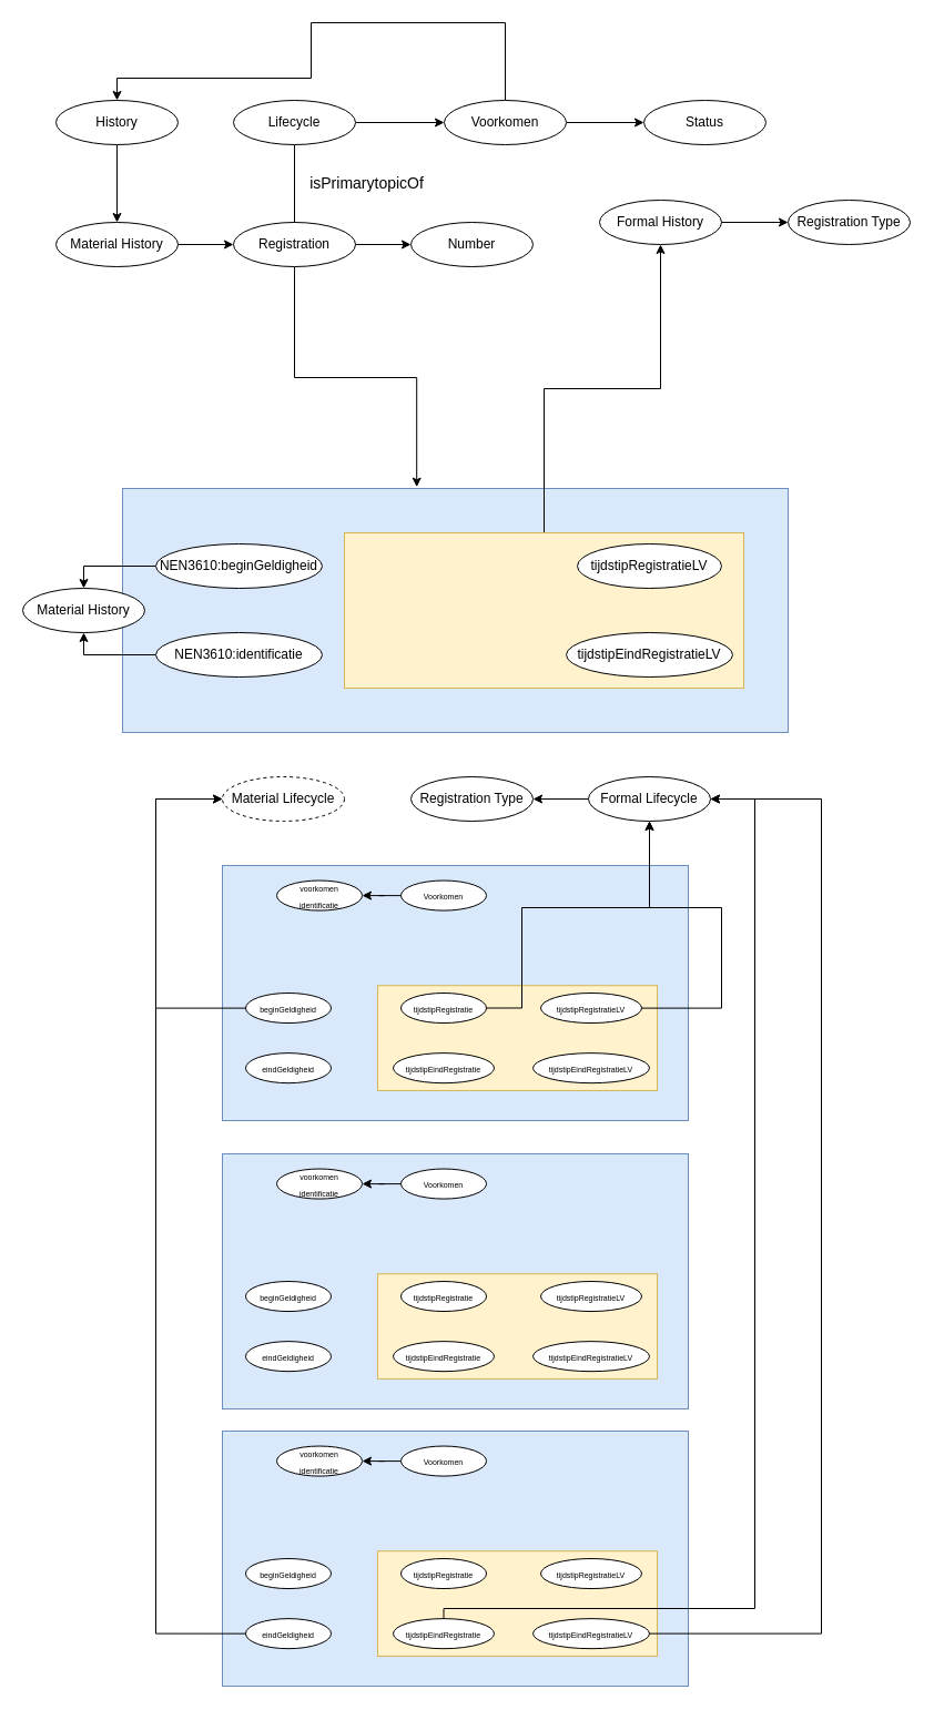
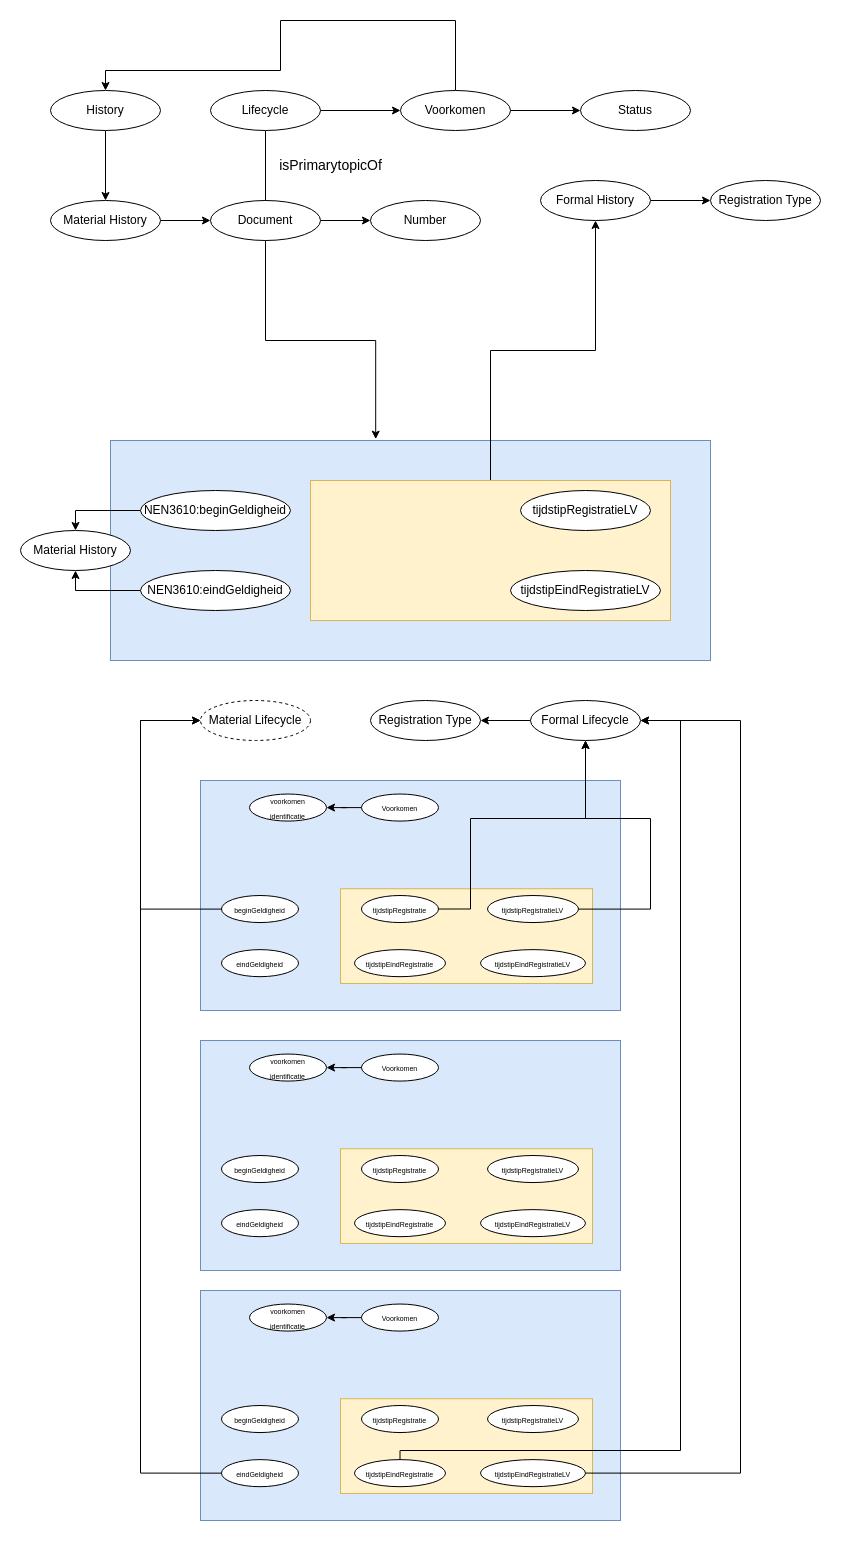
- <mxCell id="67" value="Registration" style="ellipse;whiteSpace=wrap;html=1;" vertex="1" parent="1"><mxGeometry x="210" y="200" width="110" height="40" as="geometry" /></mxCell>
+ <mxCell id="67" value="Document" style="ellipse;whiteSpace=wrap;html=1;" vertex="1" parent="1"><mxGeometry x="210" y="200" width="110" height="40" as="geometry" /></mxCell>
- <mxCell id="8" value="NEN3610:identificatie" style="ellipse;whiteSpace=wrap;html=1;" vertex="1" parent="1"><mxGeometry x="140" y="570" width="150" height="40" as="geometry" /></mxCell>
+ <mxCell id="8" value="NEN3610:eindGeldigheid" style="ellipse;whiteSpace=wrap;html=1;" vertex="1" parent="1"><mxGeometry x="140" y="570" width="150" height="40" as="geometry" /></mxCell>
